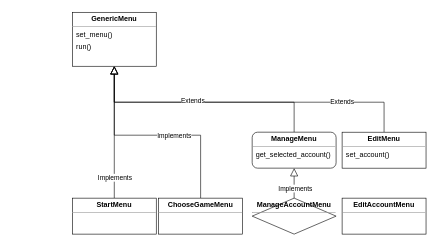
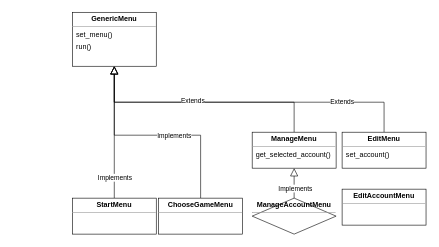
- <mxCell id="5" value="&lt;p style=&quot;margin:0px;margin-top:4px;text-align:center;&quot;&gt;&lt;b&gt;ManageMenu&lt;/b&gt;&lt;/p&gt;&lt;hr size=&quot;1&quot;&gt;&lt;div style=&quot;height:2px;&quot;&gt;&amp;nbsp; get_selected_account()&lt;br&gt;&lt;/div&gt;" style="verticalAlign=top;align=left;overflow=fill;fontSize=12;fontFamily=Helvetica;html=1;whiteSpace=wrap;rounded=1;" parent="1" vertex="1"><mxGeometry x="420" y="220" width="140" height="60" as="geometry" /></mxCell>
+ <mxCell id="5" value="&lt;p style=&quot;margin:0px;margin-top:4px;text-align:center;&quot;&gt;&lt;b&gt;ManageMenu&lt;/b&gt;&lt;/p&gt;&lt;hr size=&quot;1&quot;&gt;&lt;div style=&quot;height:2px;&quot;&gt;&amp;nbsp; get_selected_account()&lt;br&gt;&lt;/div&gt;" style="verticalAlign=top;align=left;overflow=fill;fontSize=12;fontFamily=Helvetica;html=1;whiteSpace=wrap;" parent="1" vertex="1"><mxGeometry x="420" y="220" width="140" height="60" as="geometry" /></mxCell>
- <mxCell id="19" value="&lt;p style=&quot;margin:0px;margin-top:4px;text-align:center;&quot;&gt;&lt;b&gt;EditAccountMenu&lt;/b&gt;&lt;/p&gt;&lt;hr size=&quot;1&quot;&gt;&lt;div style=&quot;height:2px;&quot;&gt;&lt;/div&gt;" style="verticalAlign=top;align=left;overflow=fill;fontSize=12;fontFamily=Helvetica;html=1;whiteSpace=wrap;" parent="1" vertex="1"><mxGeometry x="570" y="330" width="140" height="60" as="geometry" /></mxCell>
+ <mxCell id="19" value="&lt;p style=&quot;margin:0px;margin-top:4px;text-align:center;&quot;&gt;&lt;b&gt;EditAccountMenu&lt;/b&gt;&lt;/p&gt;&lt;hr size=&quot;1&quot;&gt;&lt;div style=&quot;height:2px;&quot;&gt;&lt;/div&gt;" style="verticalAlign=top;align=left;overflow=fill;fontSize=12;fontFamily=Helvetica;html=1;whiteSpace=wrap;" parent="1" vertex="1"><mxGeometry x="570" y="315" width="140" height="60" as="geometry" /></mxCell>
